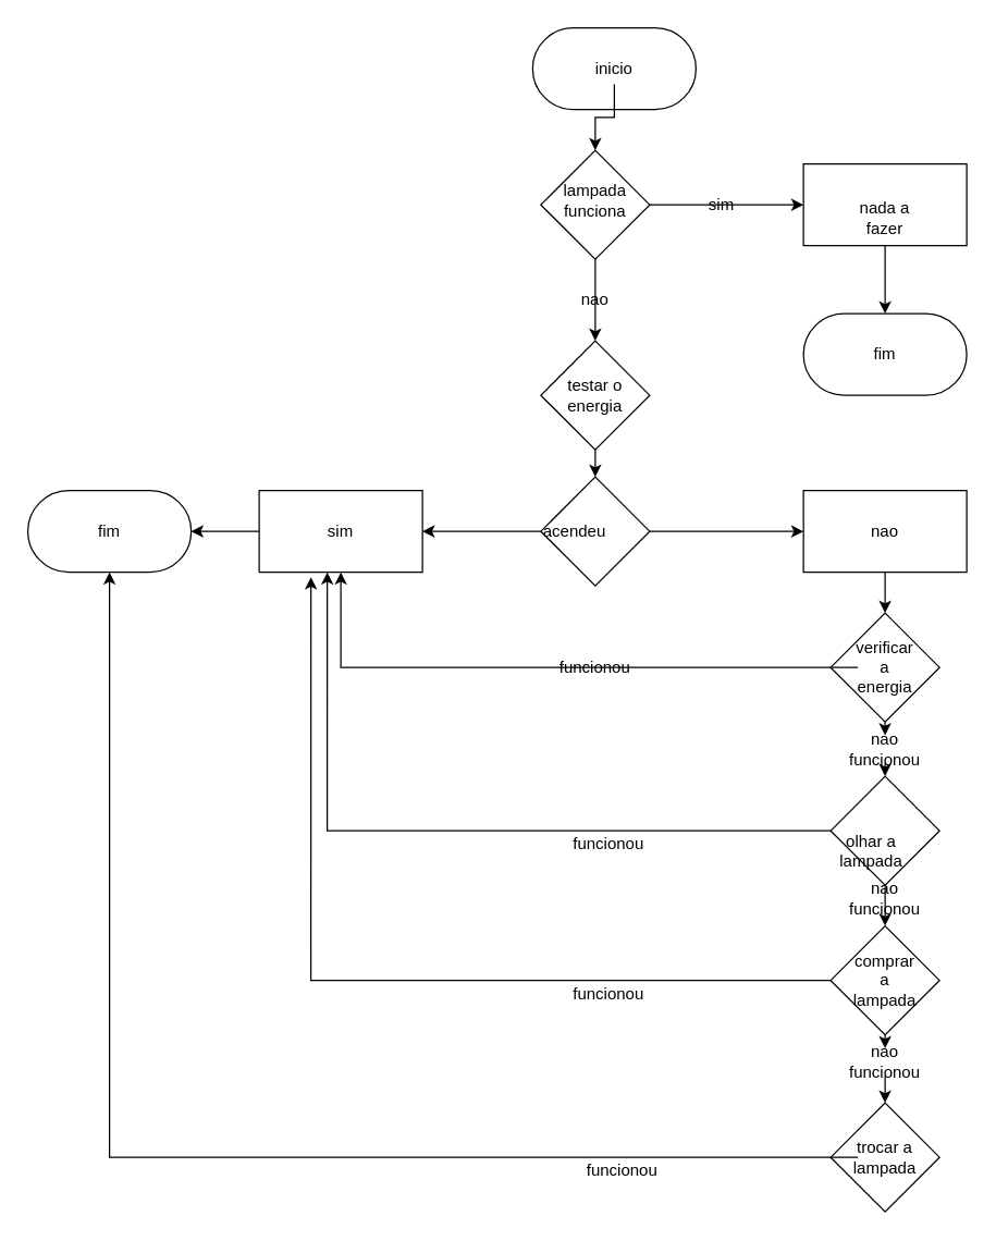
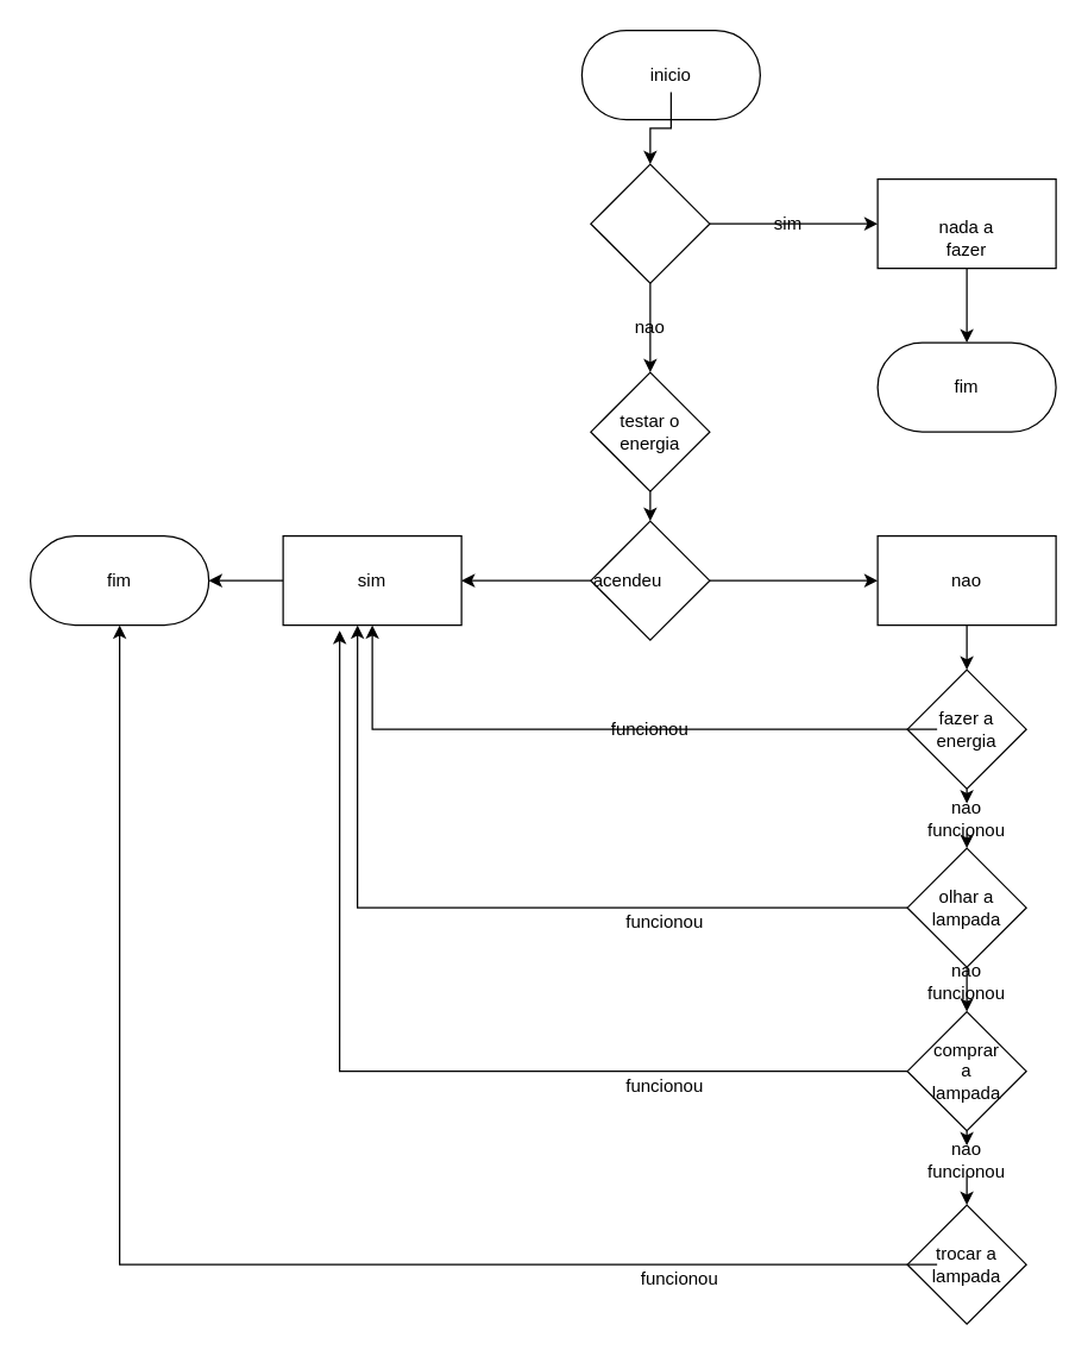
- <mxCell id="13" value="lampada funciona" style="text;html=1;strokeColor=none;fillColor=none;align=center;verticalAlign=middle;whiteSpace=wrap;rounded=0;" vertex="1" parent="1"><mxGeometry x="417" y="136.5" width="40" height="20" as="geometry" /></mxCell>
- <mxCell id="32" value="verificar a energia" style="text;html=1;strokeColor=none;fillColor=none;align=center;verticalAlign=middle;whiteSpace=wrap;rounded=0;" vertex="1" parent="1"><mxGeometry x="630" y="480" width="40" height="20" as="geometry" /></mxCell>
+ <mxCell id="32" value="fazer a energia" style="text;html=1;strokeColor=none;fillColor=none;align=center;verticalAlign=middle;whiteSpace=wrap;rounded=0;" vertex="1" parent="1"><mxGeometry x="630" y="480" width="40" height="20" as="geometry" /></mxCell>
- <mxCell id="38" value="olhar a lampada" style="text;html=1;strokeColor=none;fillColor=none;align=center;verticalAlign=middle;whiteSpace=wrap;rounded=0;" vertex="1" parent="1"><mxGeometry x="620" y="615" width="40" height="20" as="geometry" /></mxCell>
+ <mxCell id="38" value="olhar a lampada" style="text;html=1;strokeColor=none;fillColor=none;align=center;verticalAlign=middle;whiteSpace=wrap;rounded=0;" vertex="1" parent="1"><mxGeometry x="630" y="600" width="40" height="20" as="geometry" /></mxCell>
